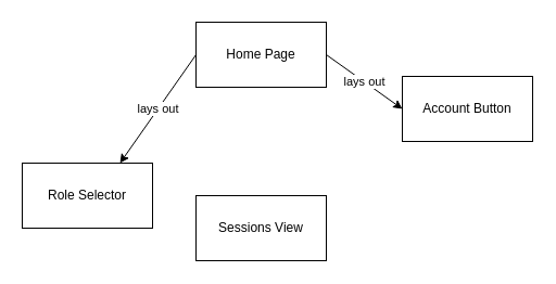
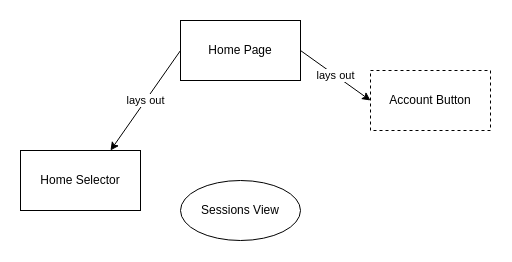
- <mxCell id="5" value="Account Button" style="whiteSpace=wrap;html=1;" vertex="1" parent="1"><mxGeometry x="370" y="70" width="120" height="60" as="geometry" /></mxCell>
+ <mxCell id="5" value="Account Button" style="whiteSpace=wrap;html=1;dashed=1;" vertex="1" parent="1"><mxGeometry x="370" y="70" width="120" height="60" as="geometry" /></mxCell>
- <mxCell id="7" value="Role Selector" style="whiteSpace=wrap;html=1;" vertex="1" parent="1"><mxGeometry x="20" y="150" width="120" height="60" as="geometry" /></mxCell>
+ <mxCell id="7" value="Home Selector" style="whiteSpace=wrap;html=1;" vertex="1" parent="1"><mxGeometry x="20" y="150" width="120" height="60" as="geometry" /></mxCell>
- <mxCell id="6" value="Sessions View" style="whiteSpace=wrap;html=1;" vertex="1" parent="1"><mxGeometry x="180" y="180" width="120" height="60" as="geometry" /></mxCell>
+ <mxCell id="6" value="Sessions View" style="ellipse;whiteSpace=wrap;html=1;" vertex="1" parent="1"><mxGeometry x="180" y="180" width="120" height="60" as="geometry" /></mxCell>
